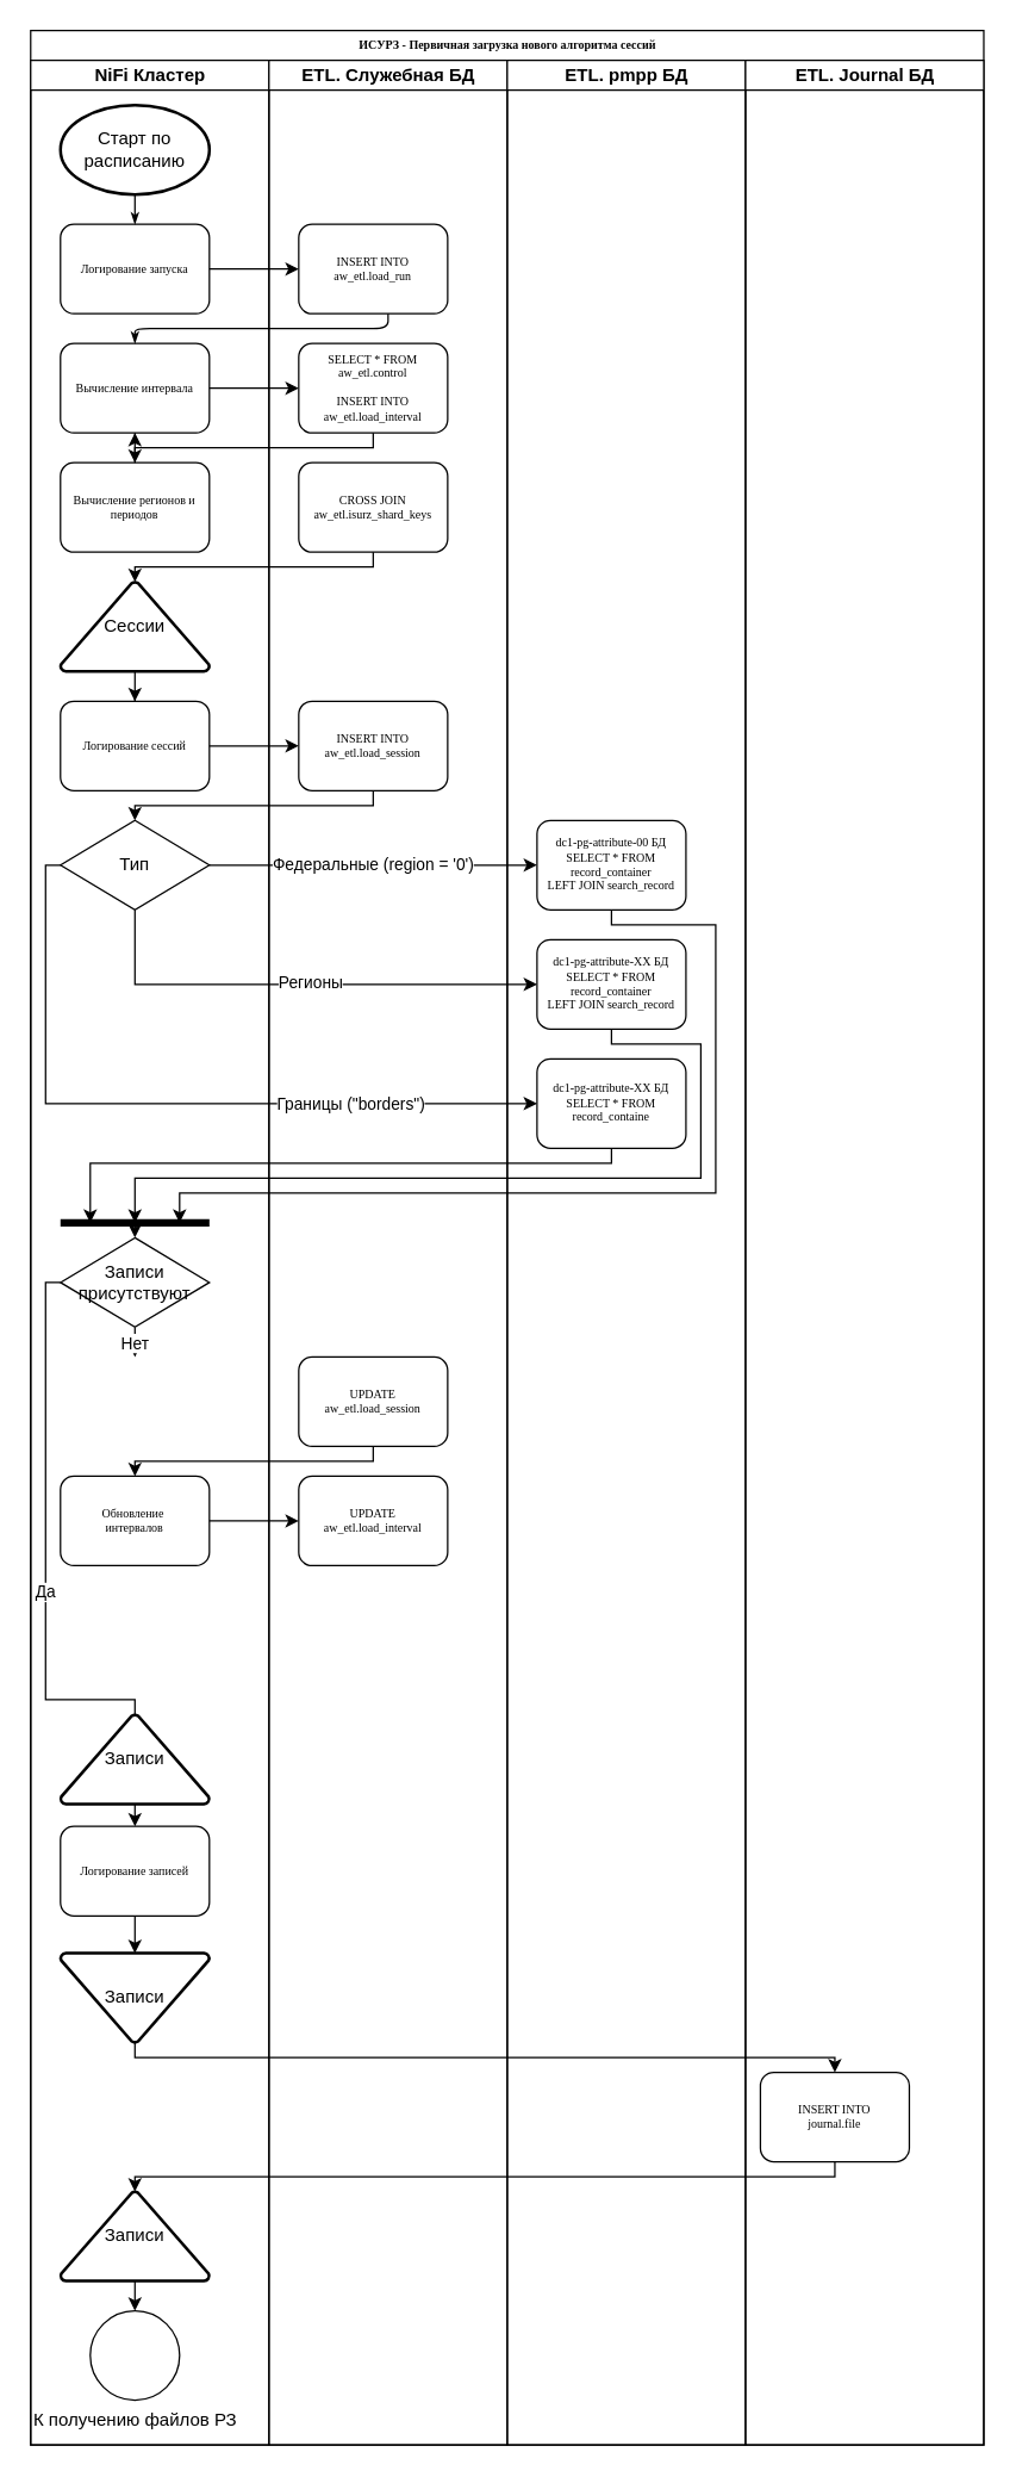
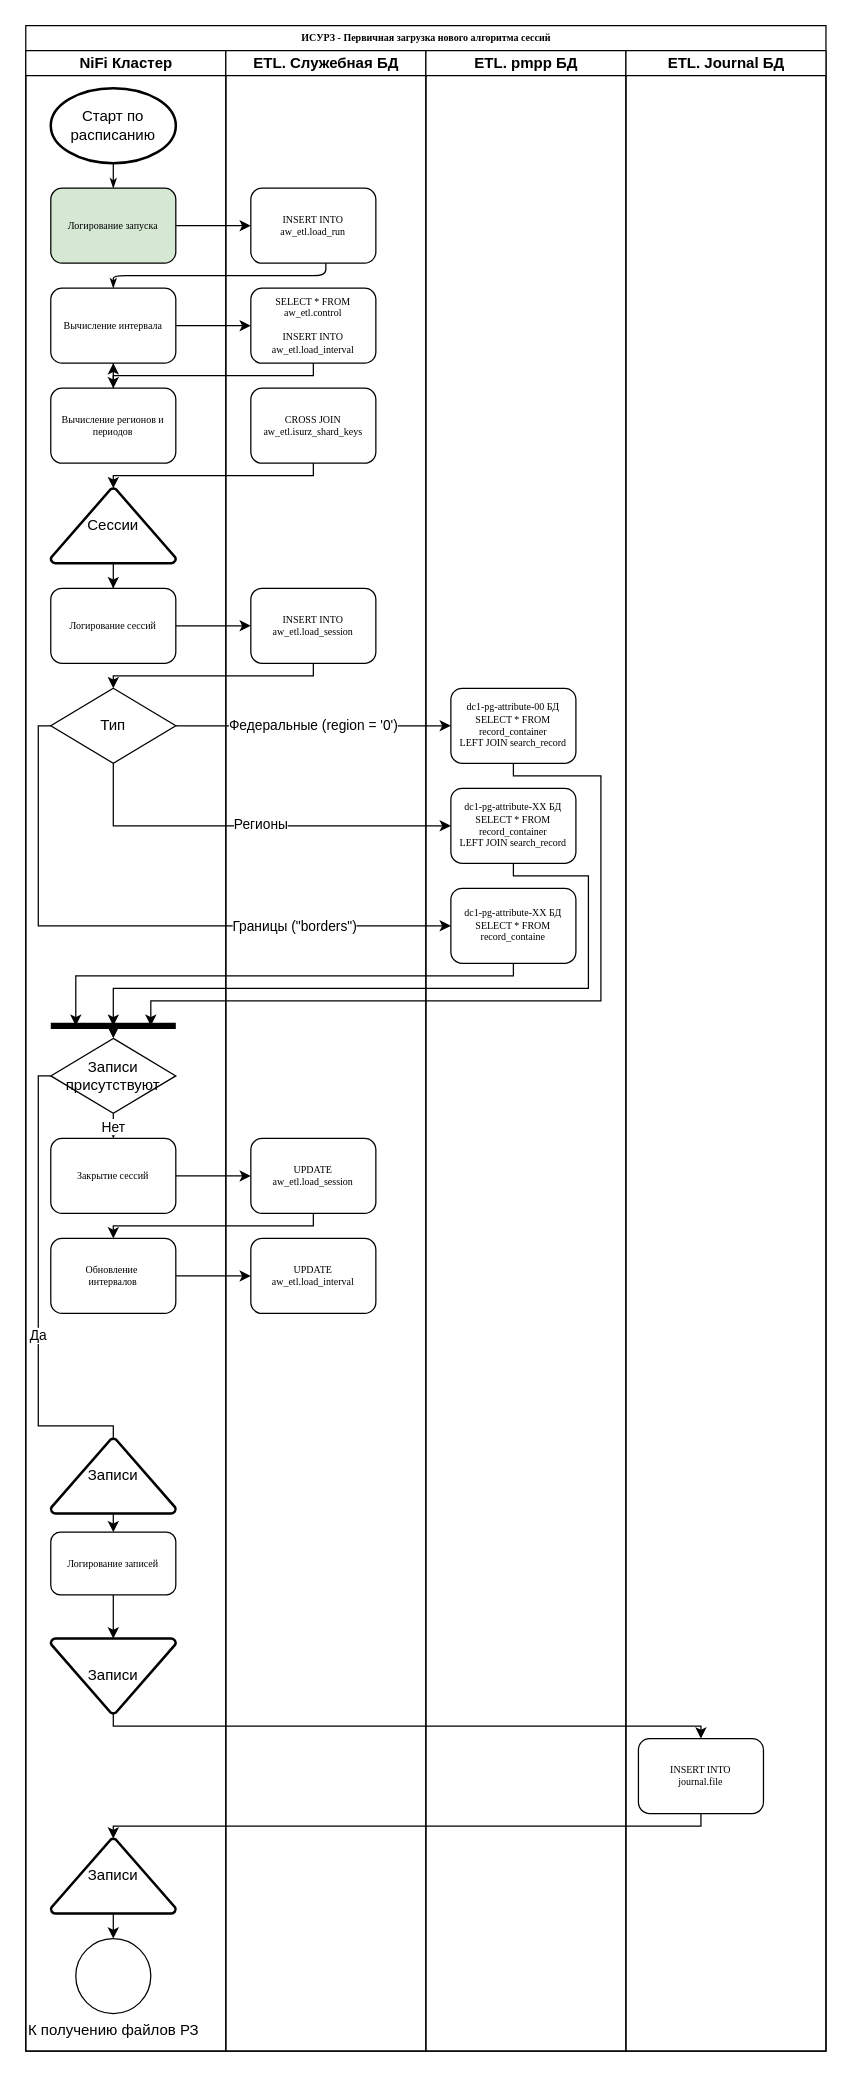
- <mxCell id="4" value="Логирование запуска" style="rounded=1;whiteSpace=wrap;html=1;shadow=0;labelBackgroundColor=none;strokeWidth=1;fontFamily=Verdana;fontSize=8;align=center;" vertex="1" parent="3"><mxGeometry x="20" y="110" width="100" height="60" as="geometry" /></mxCell>
+ <mxCell id="4" value="Логирование запуска" style="rounded=1;whiteSpace=wrap;html=1;shadow=0;labelBackgroundColor=none;strokeWidth=1;fontFamily=Verdana;fontSize=8;align=center;fillColor=#d5e8d4;" vertex="1" parent="3"><mxGeometry x="20" y="110" width="100" height="60" as="geometry" /></mxCell>
+ <mxCell id="16" value="Закрытие сессий" style="rounded=1;whiteSpace=wrap;html=1;shadow=0;labelBackgroundColor=none;strokeWidth=1;fontFamily=Verdana;fontSize=8;align=center;" vertex="1" parent="3"><mxGeometry x="20" y="870" width="100" height="60" as="geometry" /></mxCell>
+ <mxCell id="56" value="" style="edgeStyle=orthogonalEdgeStyle;rounded=0;orthogonalLoop=1;jettySize=auto;html=1;" edge="1" parent="2" source="16" target="31"><mxGeometry relative="1" as="geometry" /></mxCell>
- <mxCell id="20" value="Логирование записей" style="rounded=1;whiteSpace=wrap;html=1;shadow=0;labelBackgroundColor=none;strokeWidth=1;fontFamily=Verdana;fontSize=8;align=center;" vertex="1" parent="3"><mxGeometry x="20" y="1185" width="100" height="60" as="geometry" /></mxCell>
+ <mxCell id="20" value="Логирование записей" style="rounded=1;whiteSpace=wrap;html=1;shadow=0;labelBackgroundColor=none;strokeWidth=1;fontFamily=Verdana;fontSize=8;align=center;" vertex="1" parent="3"><mxGeometry x="20" y="1185" width="100" height="50" as="geometry" /></mxCell>
